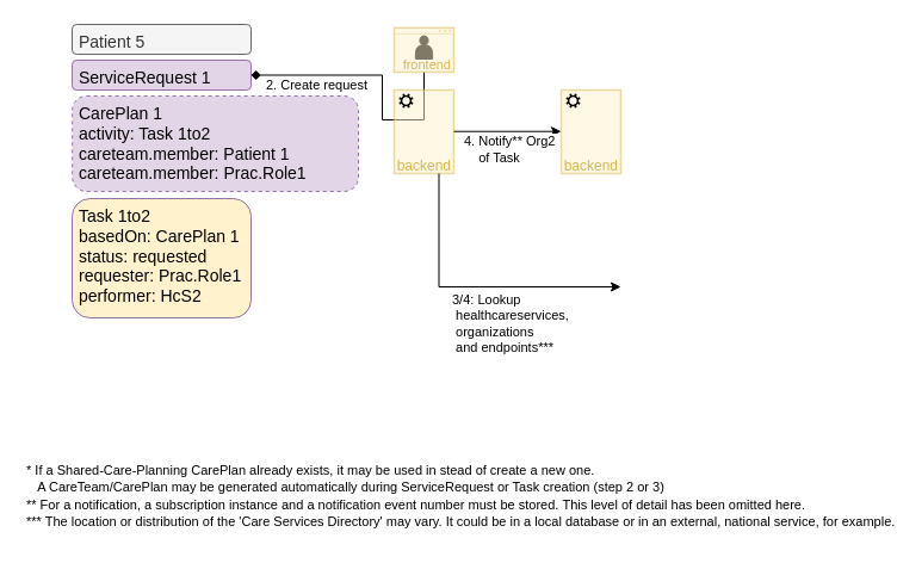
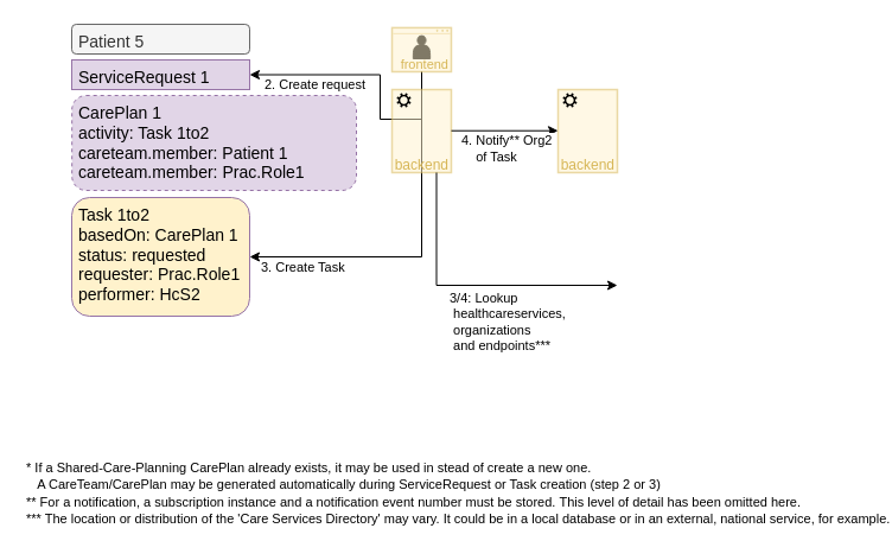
- <mxCell id="3" value="ServiceRequest 1" style="rounded=1;whiteSpace=wrap;html=1;align=left;verticalAlign=top;spacingTop=0;spacing=2;spacingLeft=4;fontSize=14;fontStyle=0;strokeColor=#9673a6;fillColor=#e1d5e7;" parent="1" vertex="1"><mxGeometry x="60" y="50" width="150" height="25" as="geometry" /></mxCell>
+ <mxCell id="3" value="ServiceRequest 1" style="whiteSpace=wrap;html=1;align=left;verticalAlign=top;spacingTop=0;spacing=2;spacingLeft=4;fontSize=14;fontStyle=0;strokeColor=#9673a6;fillColor=#e1d5e7;rounded=0;" parent="1" vertex="1"><mxGeometry x="60" y="50" width="150" height="25" as="geometry" /></mxCell>
- <mxCell id="7" style="edgeStyle=orthogonalEdgeStyle;rounded=0;orthogonalLoop=1;jettySize=auto;html=1;exitX=0.5;exitY=1;exitDx=0;exitDy=0;entryX=1;entryY=0.5;entryDx=0;entryDy=0;endArrow=diamond;" parent="1" source="18" target="3" edge="1"><mxGeometry relative="1" as="geometry"><mxPoint x="354.005" y="59.125" as="sourcePoint" /><Array as="points"><mxPoint x="355" y="100" /><mxPoint x="320" y="100" /><mxPoint x="320" y="63" /></Array></mxGeometry></mxCell>
+ <mxCell id="7" style="edgeStyle=orthogonalEdgeStyle;rounded=0;orthogonalLoop=1;jettySize=auto;html=1;exitX=0.5;exitY=1;exitDx=0;exitDy=0;entryX=1;entryY=0.5;entryDx=0;entryDy=0;" parent="1" source="18" target="3" edge="1"><mxGeometry relative="1" as="geometry"><mxPoint x="354.005" y="59.125" as="sourcePoint" /><Array as="points"><mxPoint x="355" y="100" /><mxPoint x="320" y="100" /><mxPoint x="320" y="63" /></Array></mxGeometry></mxCell>
+ <mxCell id="9" style="edgeStyle=orthogonalEdgeStyle;rounded=0;orthogonalLoop=1;jettySize=auto;html=1;entryX=1;entryY=0.5;entryDx=0;entryDy=0;exitX=0.5;exitY=1;exitDx=0;exitDy=0;" parent="1" source="18" target="4" edge="1"><mxGeometry relative="1" as="geometry"><mxPoint x="354.009" y="59.125" as="sourcePoint" /><Array as="points"><mxPoint x="355" y="216" /></Array></mxGeometry></mxCell>
+ <mxCell id="10" value="3. Create Task" style="edgeLabel;html=1;align=left;verticalAlign=middle;resizable=0;points=[];" parent="9" vertex="1" connectable="0"><mxGeometry x="0.397" y="-1" relative="1" as="geometry"><mxPoint x="-83" y="9" as="offset" /></mxGeometry></mxCell>
